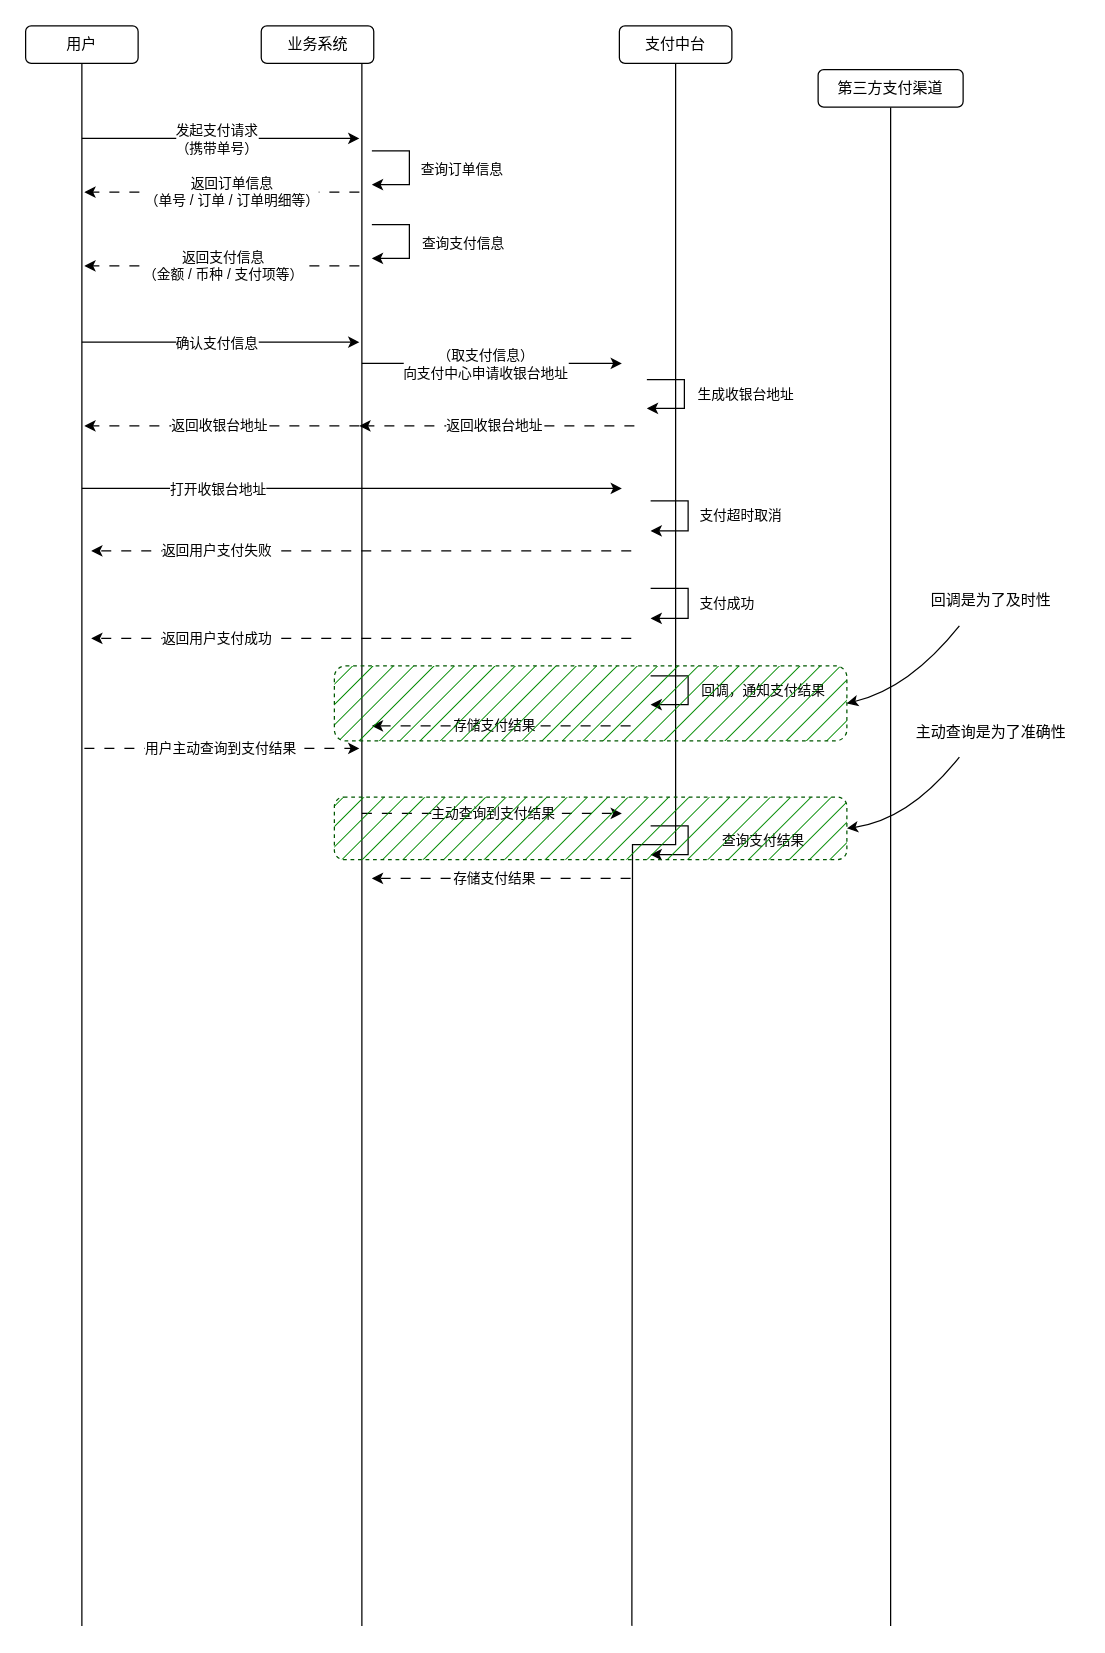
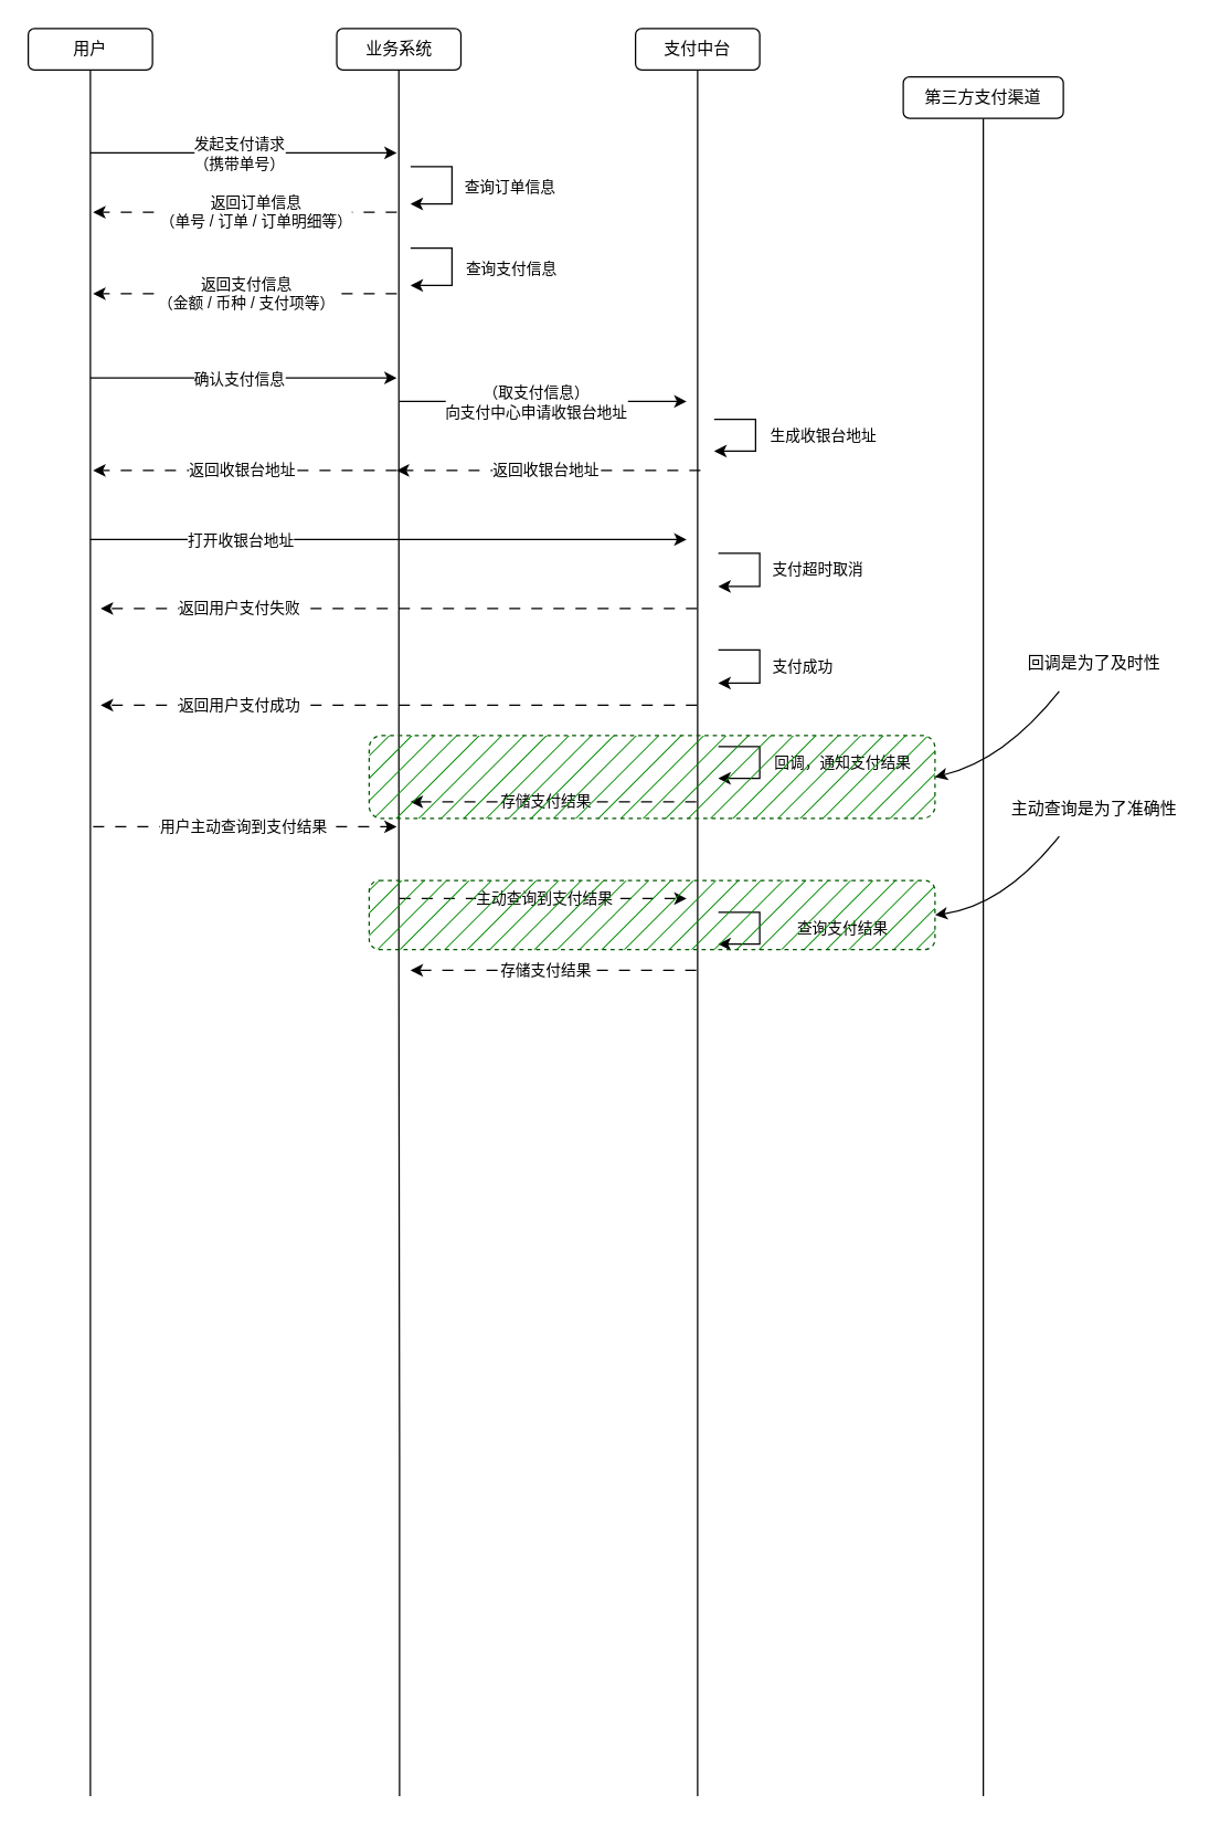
- <mxCell id="5" value="业务系统" style="rounded=1;whiteSpace=wrap;html=1;" parent="1" vertex="1"><mxGeometry x="208.5" y="20" width="90" height="30" as="geometry" /></mxCell>
+ <mxCell id="5" value="业务系统" style="rounded=1;whiteSpace=wrap;html=1;" parent="1" vertex="1"><mxGeometry x="243.5" y="20" width="90" height="30" as="geometry" /></mxCell>
- <mxCell id="7" value="支付中台" style="rounded=1;whiteSpace=wrap;html=1;" parent="1" vertex="1"><mxGeometry x="495" y="20" width="90" height="30" as="geometry" /></mxCell>
+ <mxCell id="7" value="支付中台" style="rounded=1;whiteSpace=wrap;html=1;" parent="1" vertex="1"><mxGeometry x="460" y="20" width="90" height="30" as="geometry" /></mxCell>
